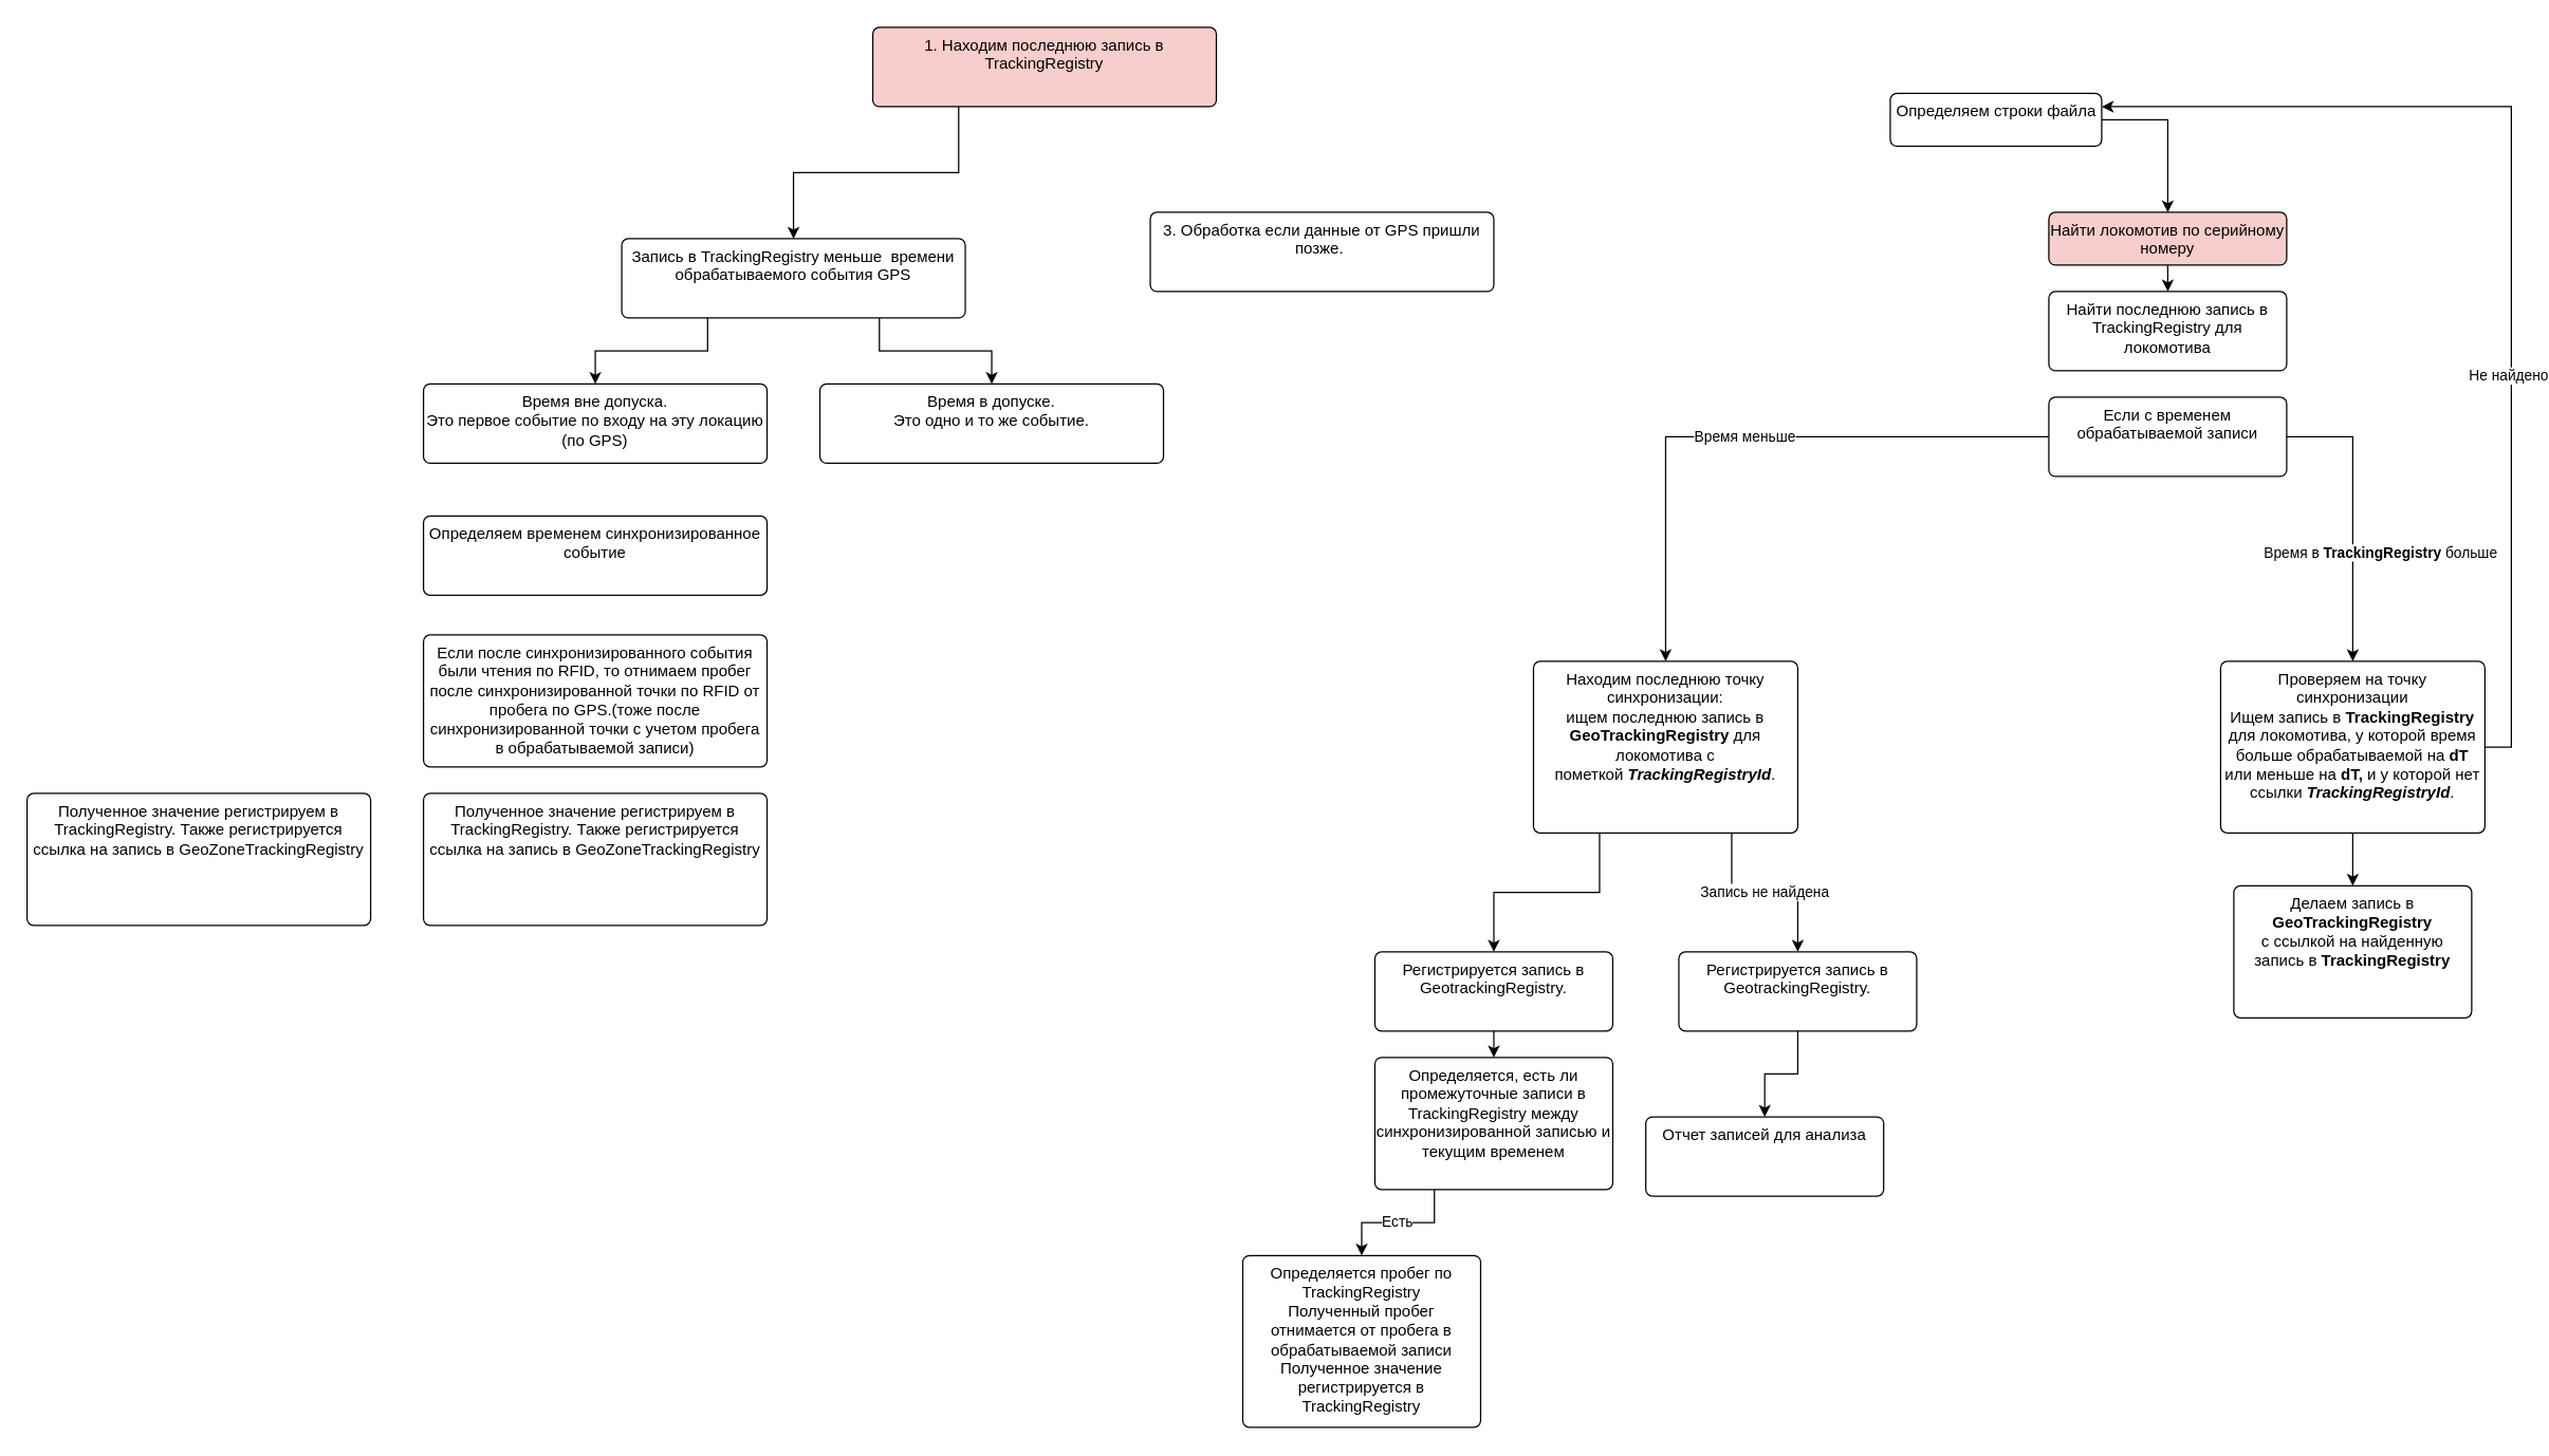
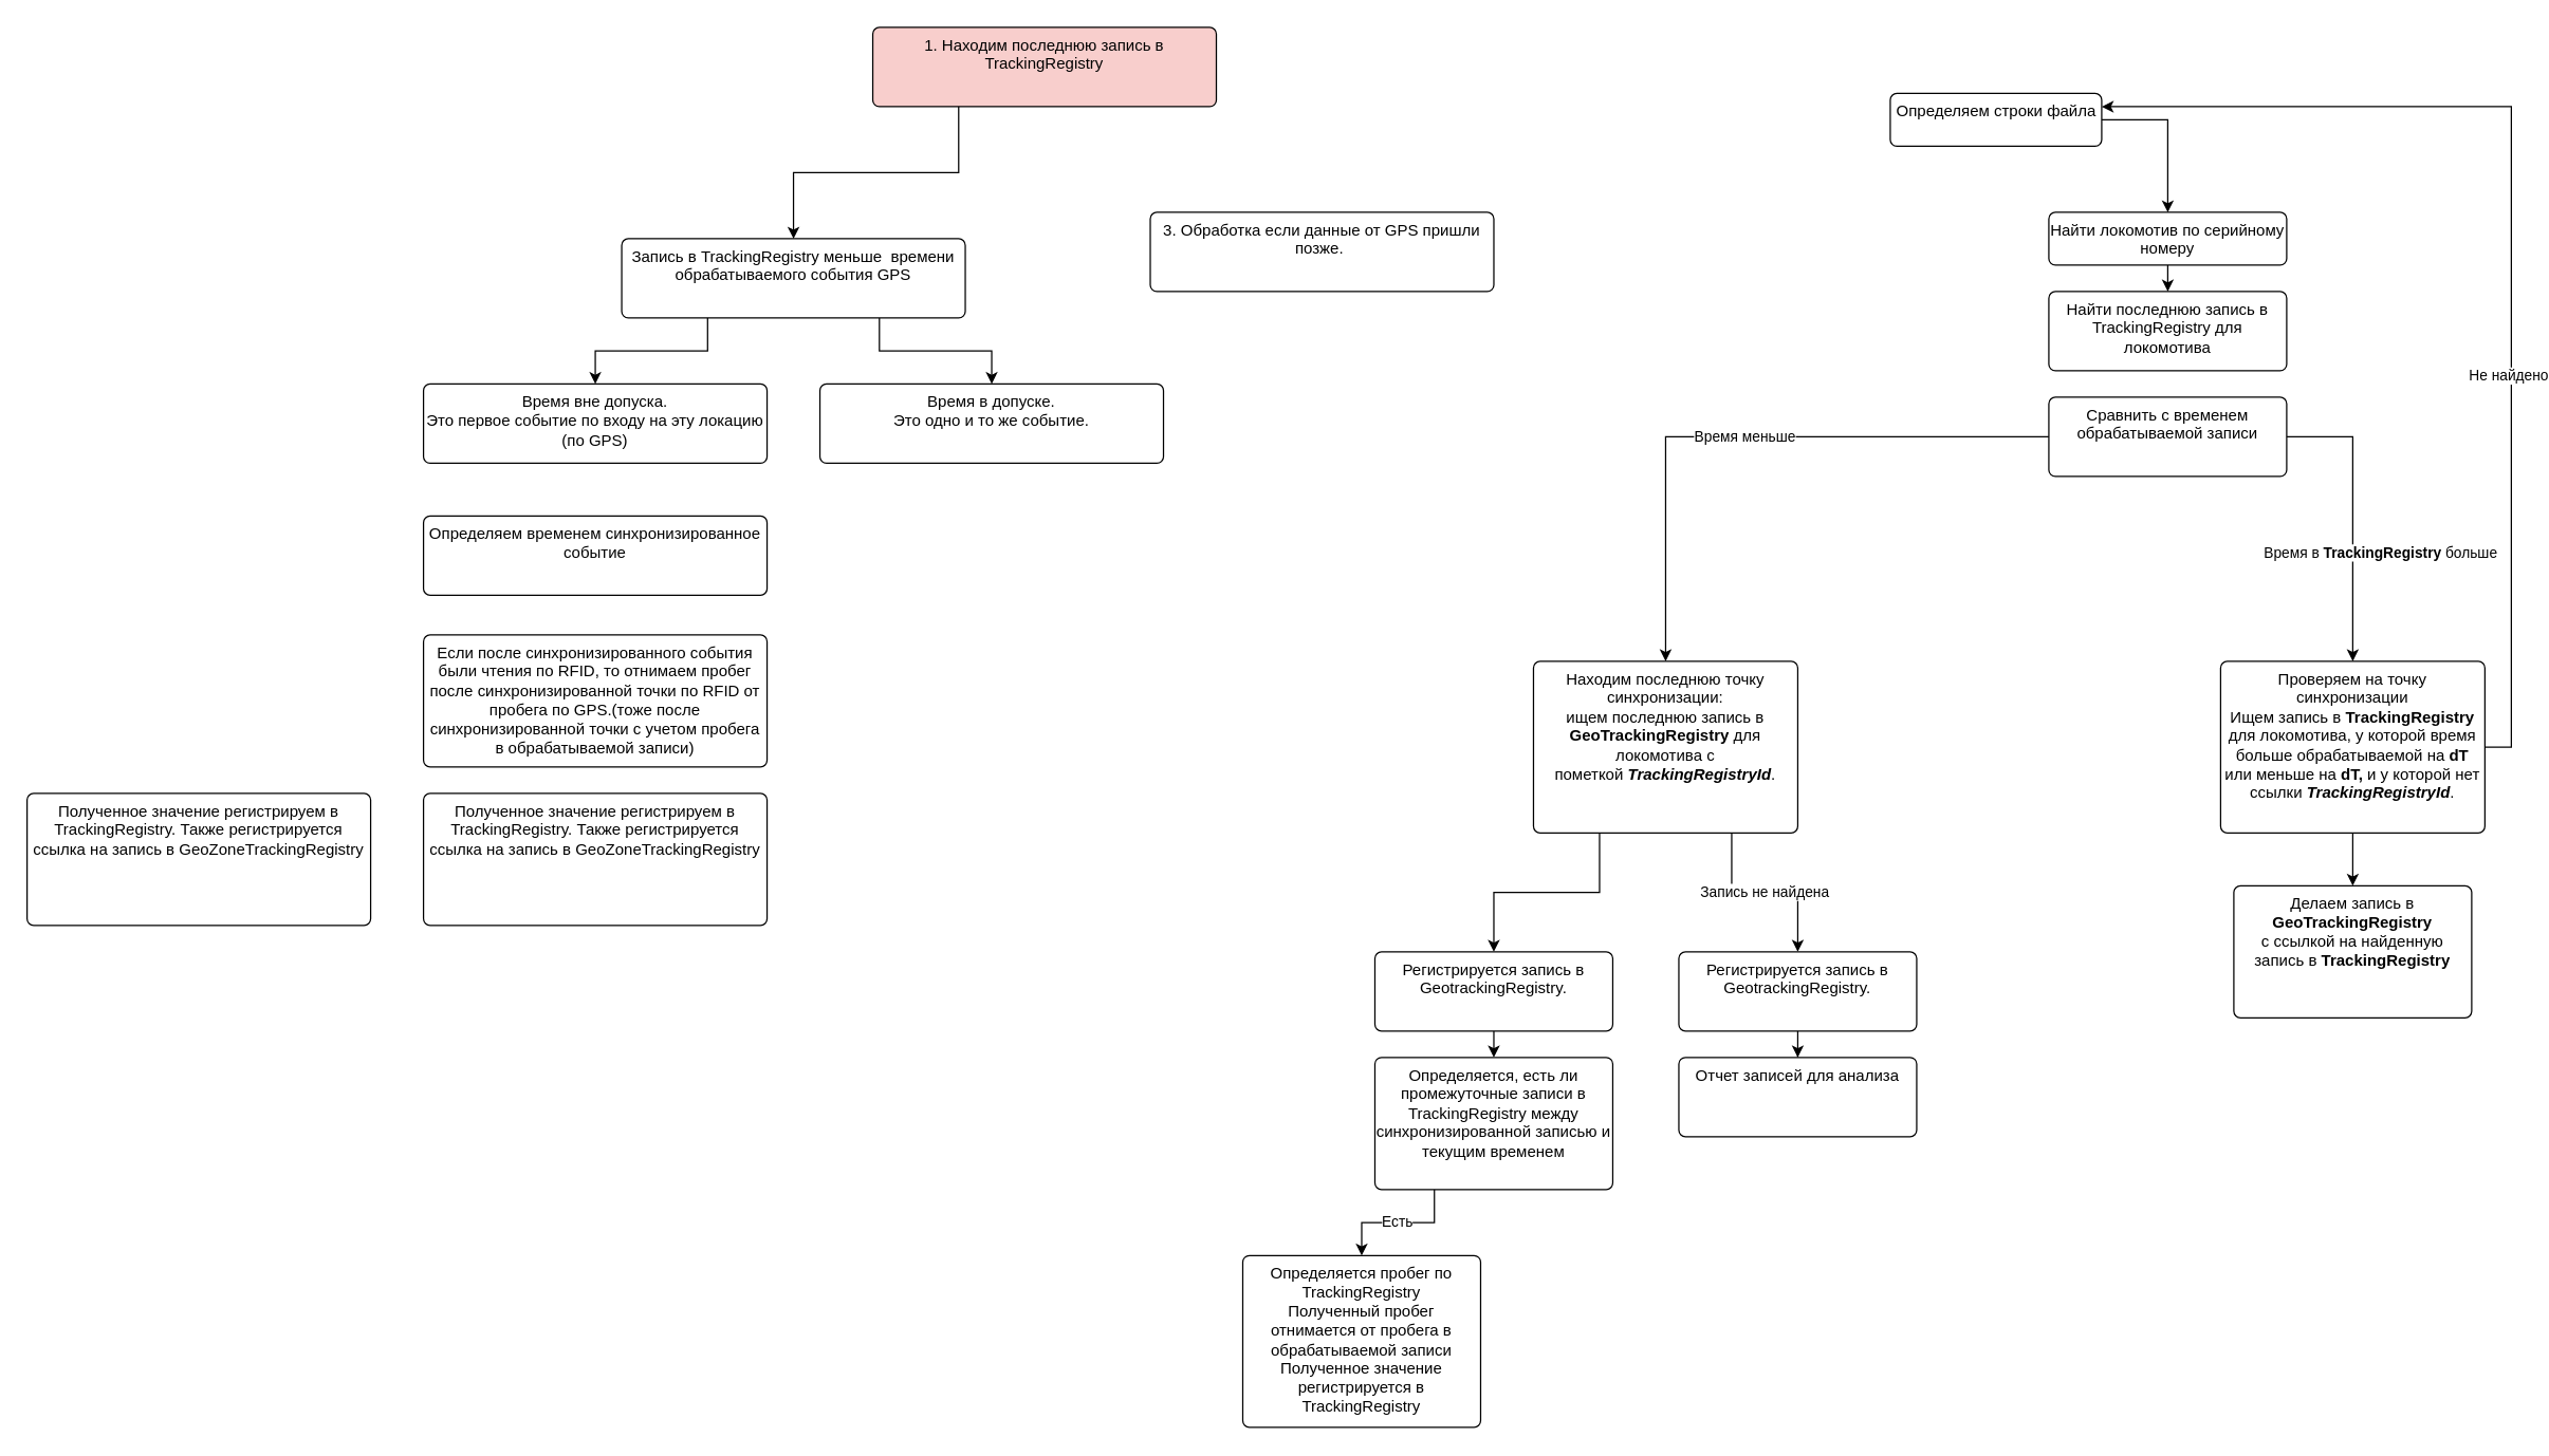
- <mxCell id="5" value="Найти локомотив по серийному номеру" style="html=1;align=center;verticalAlign=top;rounded=1;absoluteArcSize=1;arcSize=10;dashed=0;whiteSpace=wrap;fillColor=#f8cecc;" vertex="1" parent="1"><mxGeometry x="1550" y="160" width="180" height="40" as="geometry" /></mxCell>
+ <mxCell id="5" value="Найти локомотив по серийному номеру" style="html=1;align=center;verticalAlign=top;rounded=1;absoluteArcSize=1;arcSize=10;dashed=0;whiteSpace=wrap;" vertex="1" parent="1"><mxGeometry x="1550" y="160" width="180" height="40" as="geometry" /></mxCell>
- <mxCell id="10" value="Если с временем обрабатываемой записи" style="html=1;align=center;verticalAlign=top;rounded=1;absoluteArcSize=1;arcSize=10;dashed=0;whiteSpace=wrap;" vertex="1" parent="1"><mxGeometry x="1550" y="300" width="180" height="60" as="geometry" /></mxCell>
+ <mxCell id="10" value="Сравнить с временем обрабатываемой записи" style="html=1;align=center;verticalAlign=top;rounded=1;absoluteArcSize=1;arcSize=10;dashed=0;whiteSpace=wrap;" vertex="1" parent="1"><mxGeometry x="1550" y="300" width="180" height="60" as="geometry" /></mxCell>
- <mxCell id="25" value="Отчет записей для анализа" style="html=1;align=center;verticalAlign=top;rounded=1;absoluteArcSize=1;arcSize=10;dashed=0;whiteSpace=wrap;" vertex="1" parent="1"><mxGeometry x="1245" y="845" width="180" height="60" as="geometry" /></mxCell>
+ <mxCell id="25" value="Отчет записей для анализа" style="html=1;align=center;verticalAlign=top;rounded=1;absoluteArcSize=1;arcSize=10;dashed=0;whiteSpace=wrap;" vertex="1" parent="1"><mxGeometry x="1270" y="800" width="180" height="60" as="geometry" /></mxCell>
